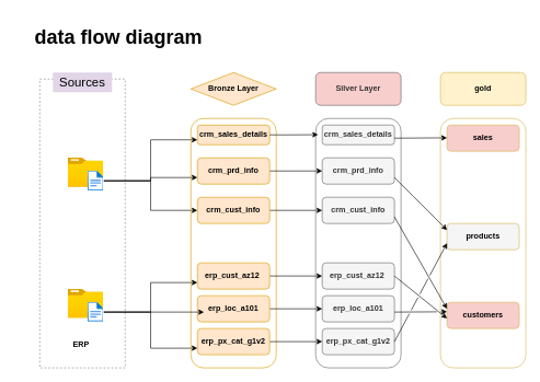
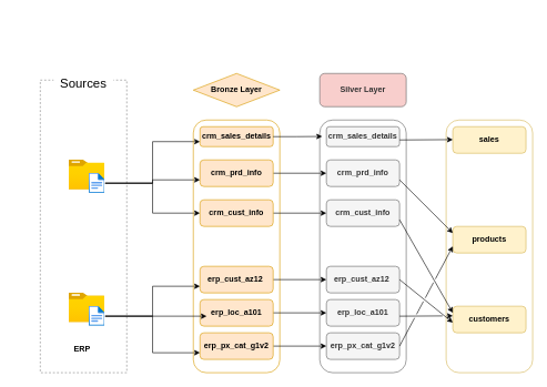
- <mxCell id="27" value="data flow diagram" style="text;html=1;align=center;verticalAlign=middle;whiteSpace=wrap;rounded=0;fontStyle=1;fontSize=30;" parent="1" vertex="1"><mxGeometry x="20" y="20" width="320" height="70" as="geometry" /></mxCell>
- <mxCell id="3" value="&lt;font style=&quot;font-size: 19px;&quot;&gt;Sources&lt;/font&gt;" style="rounded=0;whiteSpace=wrap;html=1;strokeColor=none;fillColor=#e1d5e7;" parent="1" vertex="1"><mxGeometry x="80" y="110" width="90" height="30" as="geometry" /></mxCell>
+ <mxCell id="3" value="&lt;font style=&quot;font-size: 19px;&quot;&gt;Sources&lt;/font&gt;" style="rounded=0;whiteSpace=wrap;html=1;strokeColor=none;" parent="1" vertex="1"><mxGeometry x="80" y="110" width="90" height="30" as="geometry" /></mxCell>
- <mxCell id="38" value="gold" style="rounded=1;whiteSpace=wrap;html=1;fillColor=#fff2cc;strokeColor=#d6b656;fontStyle=1;" vertex="1" parent="1"><mxGeometry x="670" y="110" width="130" height="50" as="geometry" /></mxCell>
- <mxCell id="42" value="&lt;b&gt;sales&lt;/b&gt;" style="rounded=1;whiteSpace=wrap;html=1;fillColor=#f8cecc;strokeColor=#d6b656;" vertex="1" parent="1"><mxGeometry x="680" y="190" width="110" height="40" as="geometry" /></mxCell>
+ <mxCell id="42" value="&lt;b&gt;sales&lt;/b&gt;" style="rounded=1;whiteSpace=wrap;html=1;fillColor=#fff2cc;strokeColor=#d6b656;" vertex="1" parent="1"><mxGeometry x="680" y="190" width="110" height="40" as="geometry" /></mxCell>
- <mxCell id="41" value="&lt;b&gt;products&lt;/b&gt;" style="rounded=1;whiteSpace=wrap;html=1;fillColor=#f5f5f5;strokeColor=#d6b656;" vertex="1" parent="1"><mxGeometry x="680" y="340" width="110" height="40" as="geometry" /></mxCell>
+ <mxCell id="41" value="&lt;b&gt;products&lt;/b&gt;" style="rounded=1;whiteSpace=wrap;html=1;fillColor=#fff2cc;strokeColor=#d6b656;" vertex="1" parent="1"><mxGeometry x="680" y="340" width="110" height="40" as="geometry" /></mxCell>
- <mxCell id="40" value="&lt;b&gt;customers&lt;/b&gt;" style="rounded=1;whiteSpace=wrap;html=1;fillColor=#f8cecc;strokeColor=#d6b656;" vertex="1" parent="1"><mxGeometry x="680" y="460" width="110" height="40" as="geometry" /></mxCell>
+ <mxCell id="40" value="&lt;b&gt;customers&lt;/b&gt;" style="rounded=1;whiteSpace=wrap;html=1;fillColor=#fff2cc;strokeColor=#d6b656;" vertex="1" parent="1"><mxGeometry x="680" y="460" width="110" height="40" as="geometry" /></mxCell>
